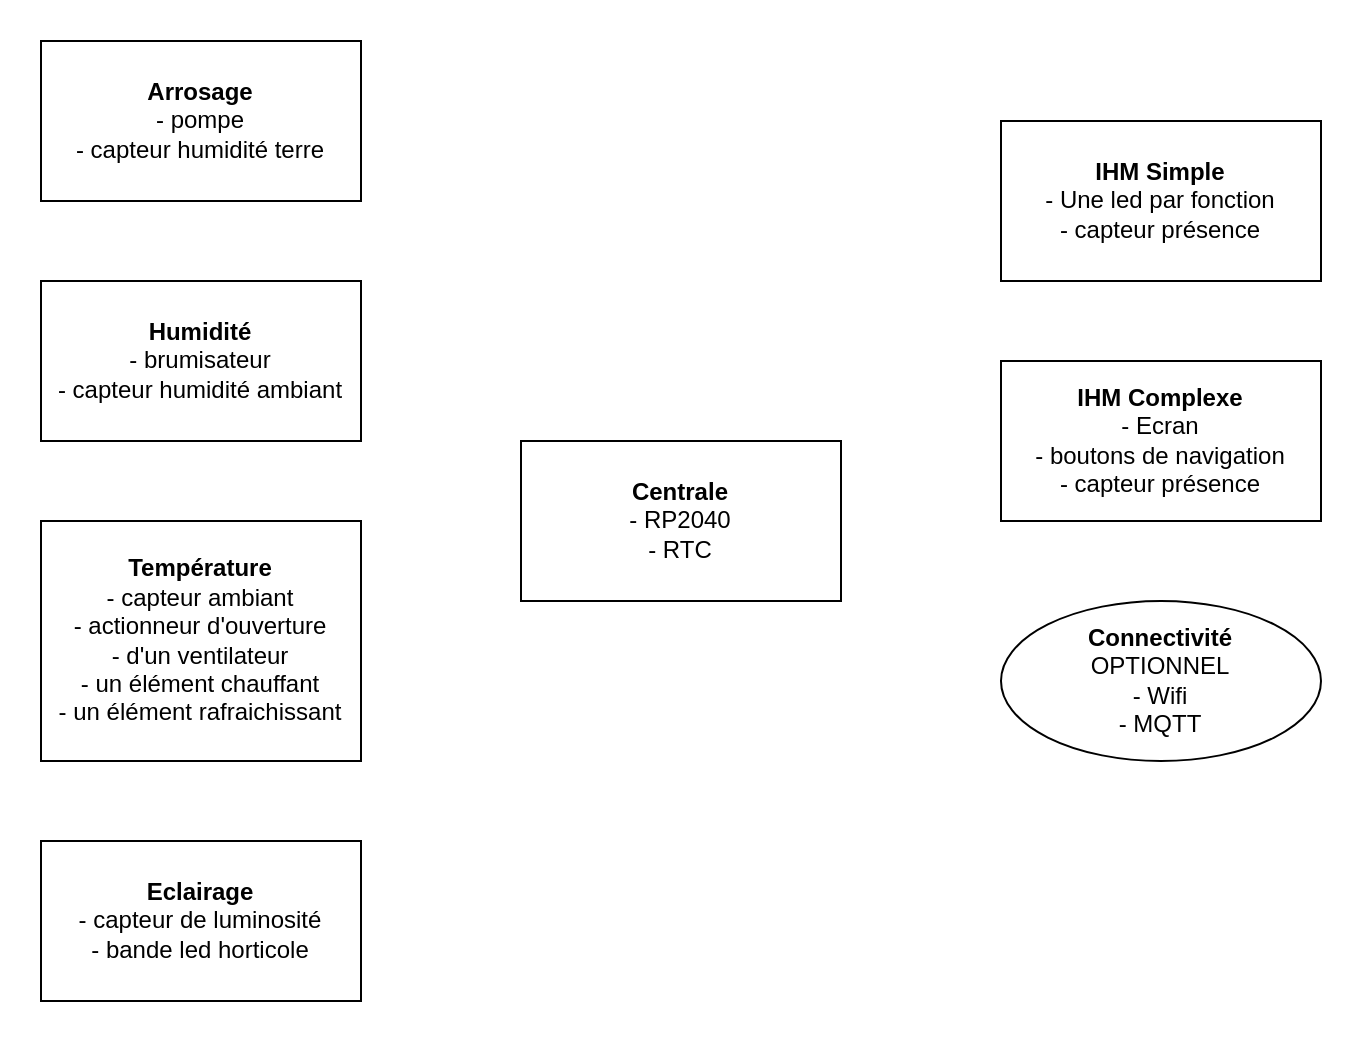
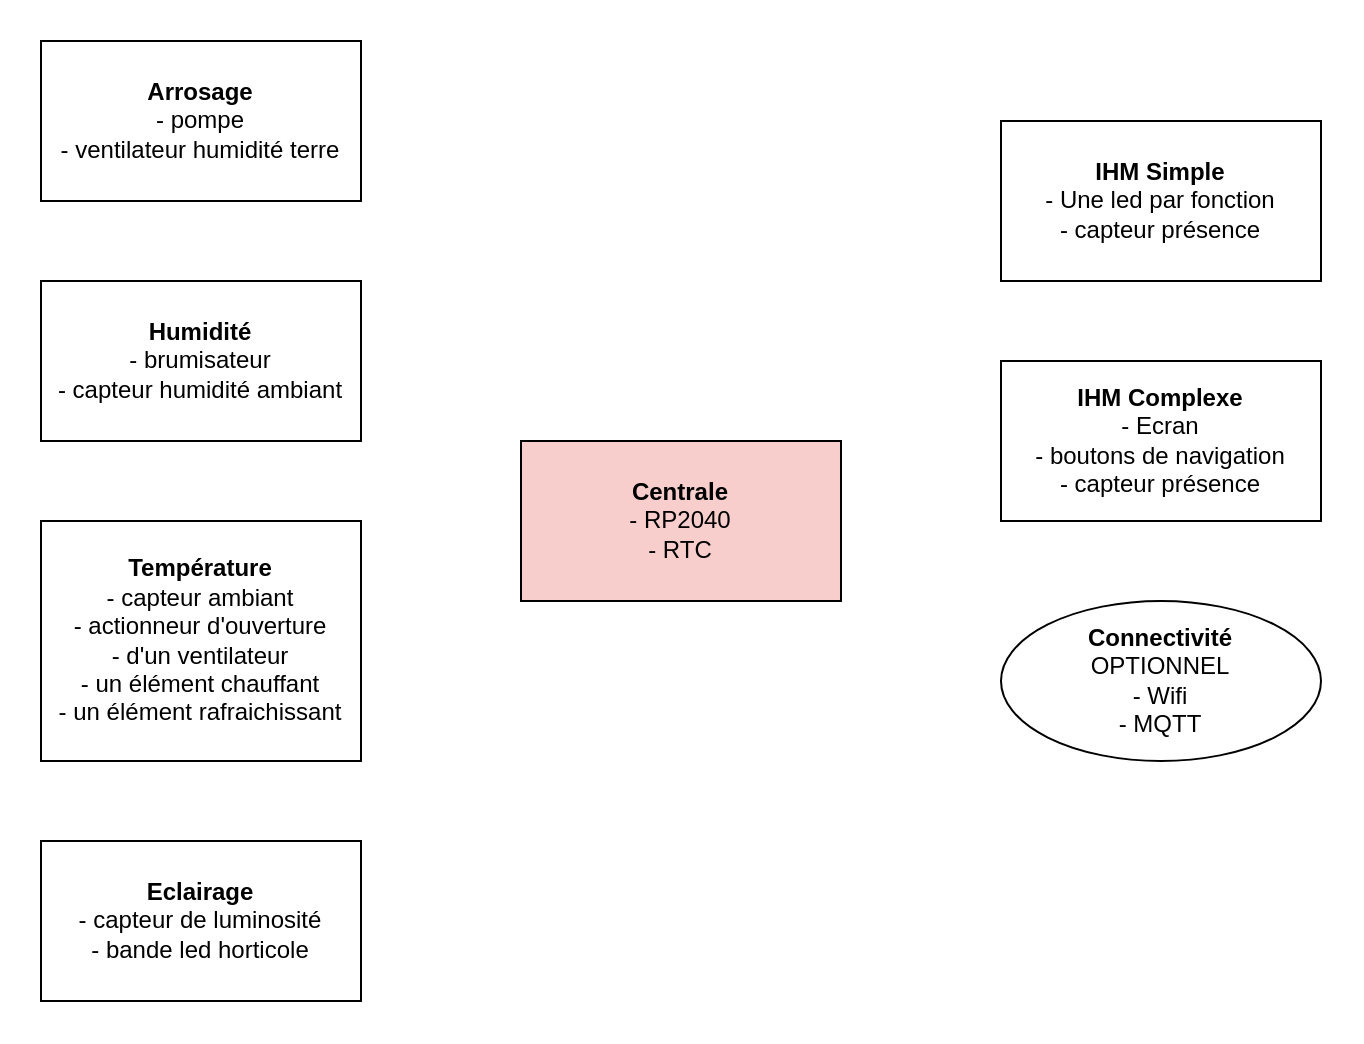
- <mxCell id="3" value="&lt;b&gt;Arrosage&lt;/b&gt;&lt;div&gt;- pompe&lt;/div&gt;&lt;div&gt;- capteur humidité terre&lt;/div&gt;" style="rounded=0;whiteSpace=wrap;html=1;" vertex="1" parent="1"><mxGeometry x="20" y="20" width="160" height="80" as="geometry" /></mxCell>
+ <mxCell id="3" value="&lt;b&gt;Arrosage&lt;/b&gt;&lt;div&gt;- pompe&lt;/div&gt;&lt;div&gt;- ventilateur humidité terre&lt;/div&gt;" style="rounded=0;whiteSpace=wrap;html=1;" vertex="1" parent="1"><mxGeometry x="20" y="20" width="160" height="80" as="geometry" /></mxCell>
- <mxCell id="2" value="&lt;b&gt;Centrale&lt;/b&gt;&lt;br&gt;&lt;div&gt;- RP2040&lt;/div&gt;&lt;div&gt;- RTC&lt;/div&gt;" style="rounded=0;whiteSpace=wrap;html=1;" vertex="1" parent="1"><mxGeometry x="260" y="220" width="160" height="80" as="geometry" /></mxCell>
+ <mxCell id="2" value="&lt;b&gt;Centrale&lt;/b&gt;&lt;br&gt;&lt;div&gt;- RP2040&lt;/div&gt;&lt;div&gt;- RTC&lt;/div&gt;" style="rounded=0;whiteSpace=wrap;html=1;fillColor=#f8cecc;" vertex="1" parent="1"><mxGeometry x="260" y="220" width="160" height="80" as="geometry" /></mxCell>
